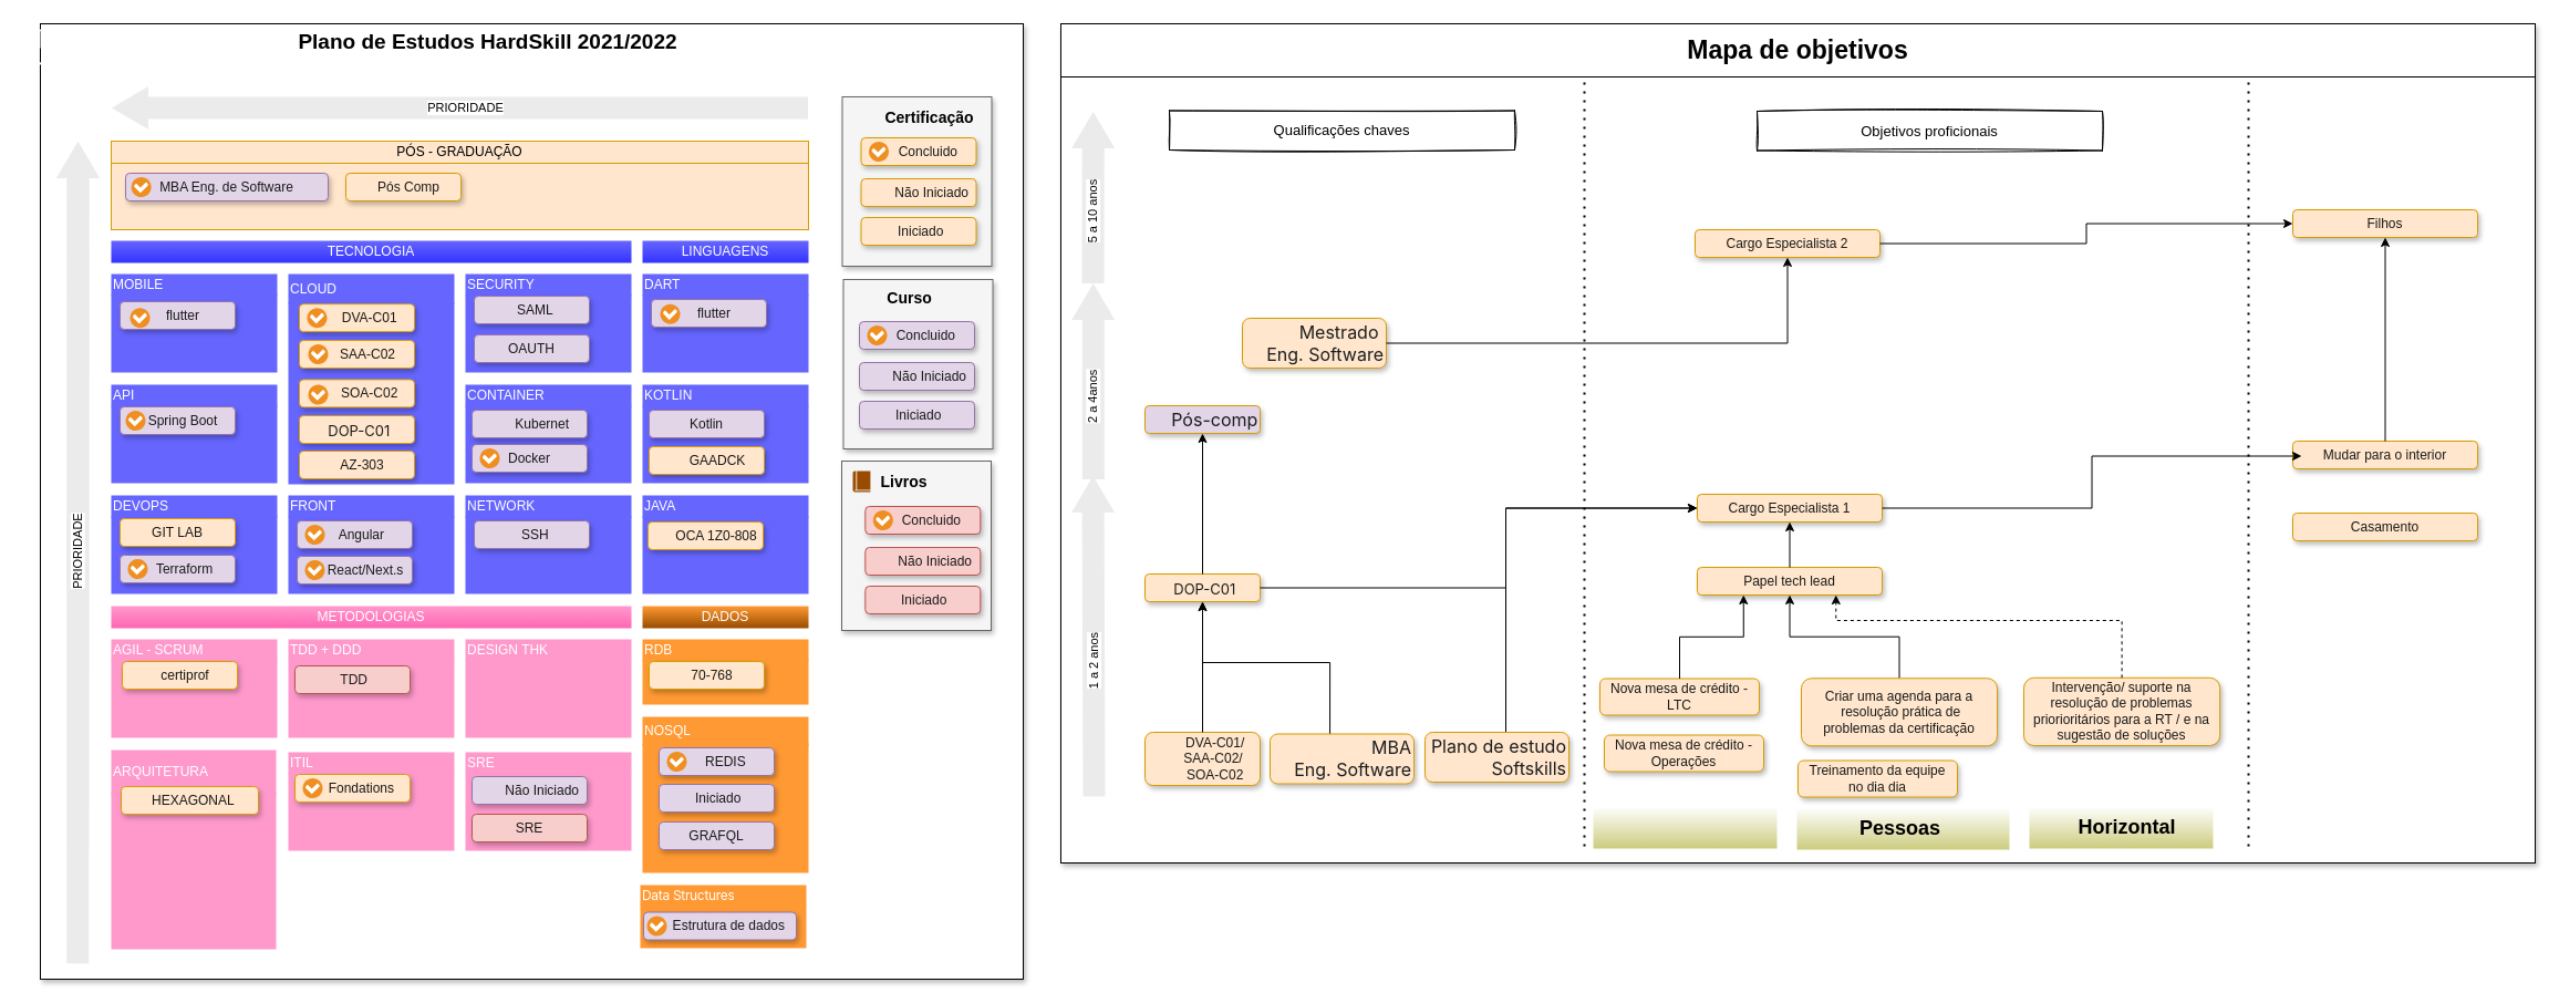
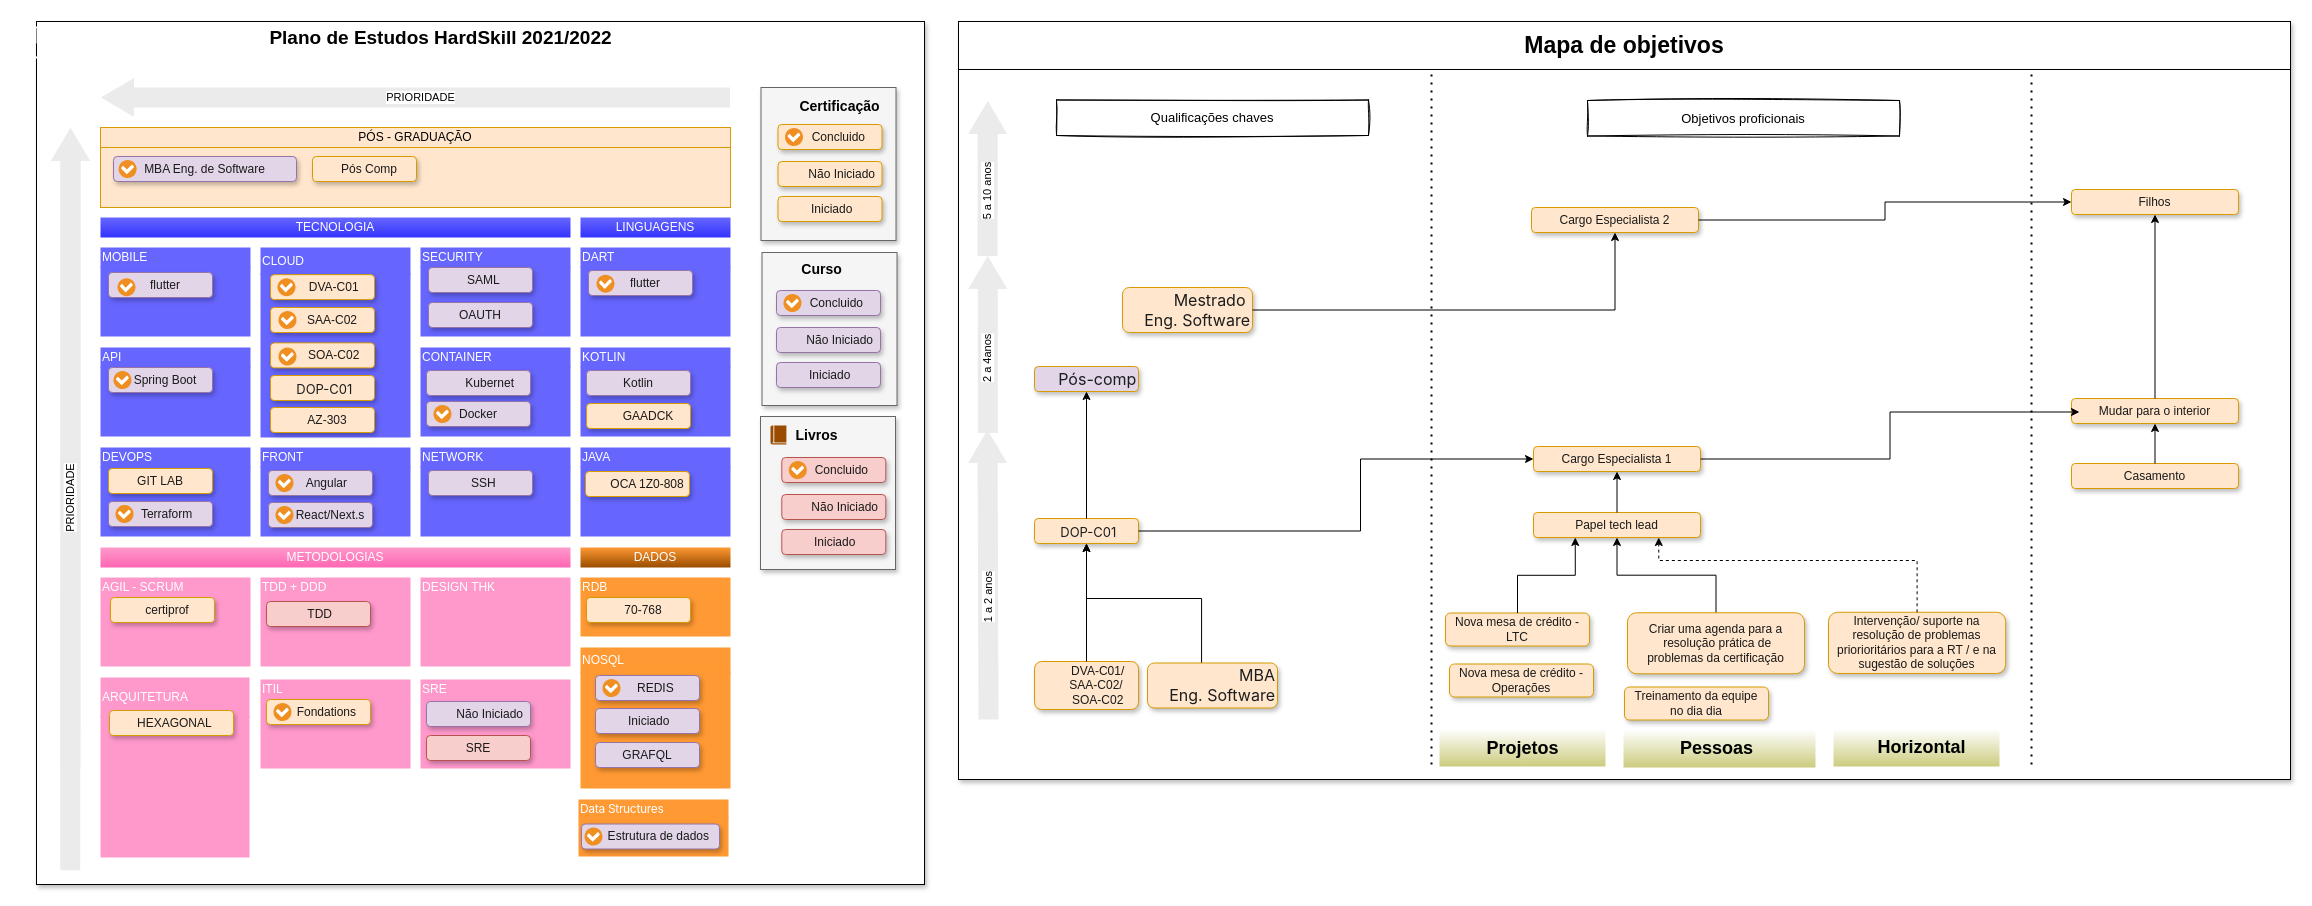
+ <mxCell id="334" style="edgeStyle=orthogonalEdgeStyle;rounded=0;orthogonalLoop=1;jettySize=auto;html=1;fontSize=13;fontColor=#000000;" parent="1" source="331" target="328" edge="1"><mxGeometry relative="1" as="geometry" /></mxCell>
- <mxCell id="309" style="edgeStyle=orthogonalEdgeStyle;rounded=0;orthogonalLoop=1;jettySize=auto;html=1;entryX=0;entryY=0.5;entryDx=0;entryDy=0;fontSize=13;fontColor=#000000;" parent="1" source="310" target="273" edge="1"><mxGeometry relative="1" as="geometry"><Array as="points"><mxPoint x="1360" y="459" /></Array></mxGeometry></mxCell>
- <mxCell id="310" value="&lt;div style=&quot;&quot;&gt;&lt;font face=&quot;udemy sans, sf pro text, -apple-system, BlinkMacSystemFont, Roboto, segoe ui, Helvetica, Arial, sans-serif, apple color emoji, segoe ui emoji, segoe ui symbol&quot; color=&quot;#1c1d1f&quot;&gt;&lt;span style=&quot;font-size: 16px;&quot;&gt;Plano de estudo Softskills&lt;/span&gt;&lt;/font&gt;&lt;/div&gt;" style="rounded=1;whiteSpace=wrap;html=1;glass=0;fillColor=#ffe6cc;strokeColor=#d79b00;shadow=1;align=right;" parent="1" vertex="1"><mxGeometry x="1287" y="661" width="130" height="45" as="geometry" /></mxCell>
+ <mxCell id="340" value="&lt;b&gt;&lt;font style=&quot;font-size: 18px;&quot;&gt;Projetos&lt;/font&gt;&lt;/b&gt;" style="text;html=1;align=center;verticalAlign=middle;resizable=0;points=[];autosize=1;strokeColor=none;fillColor=none;fontSize=13;fontColor=#000000;labelBackgroundColor=none;opacity=50;" parent="1" vertex="1"><mxGeometry x="1477" y="731" width="90" height="34" as="geometry" /></mxCell>
